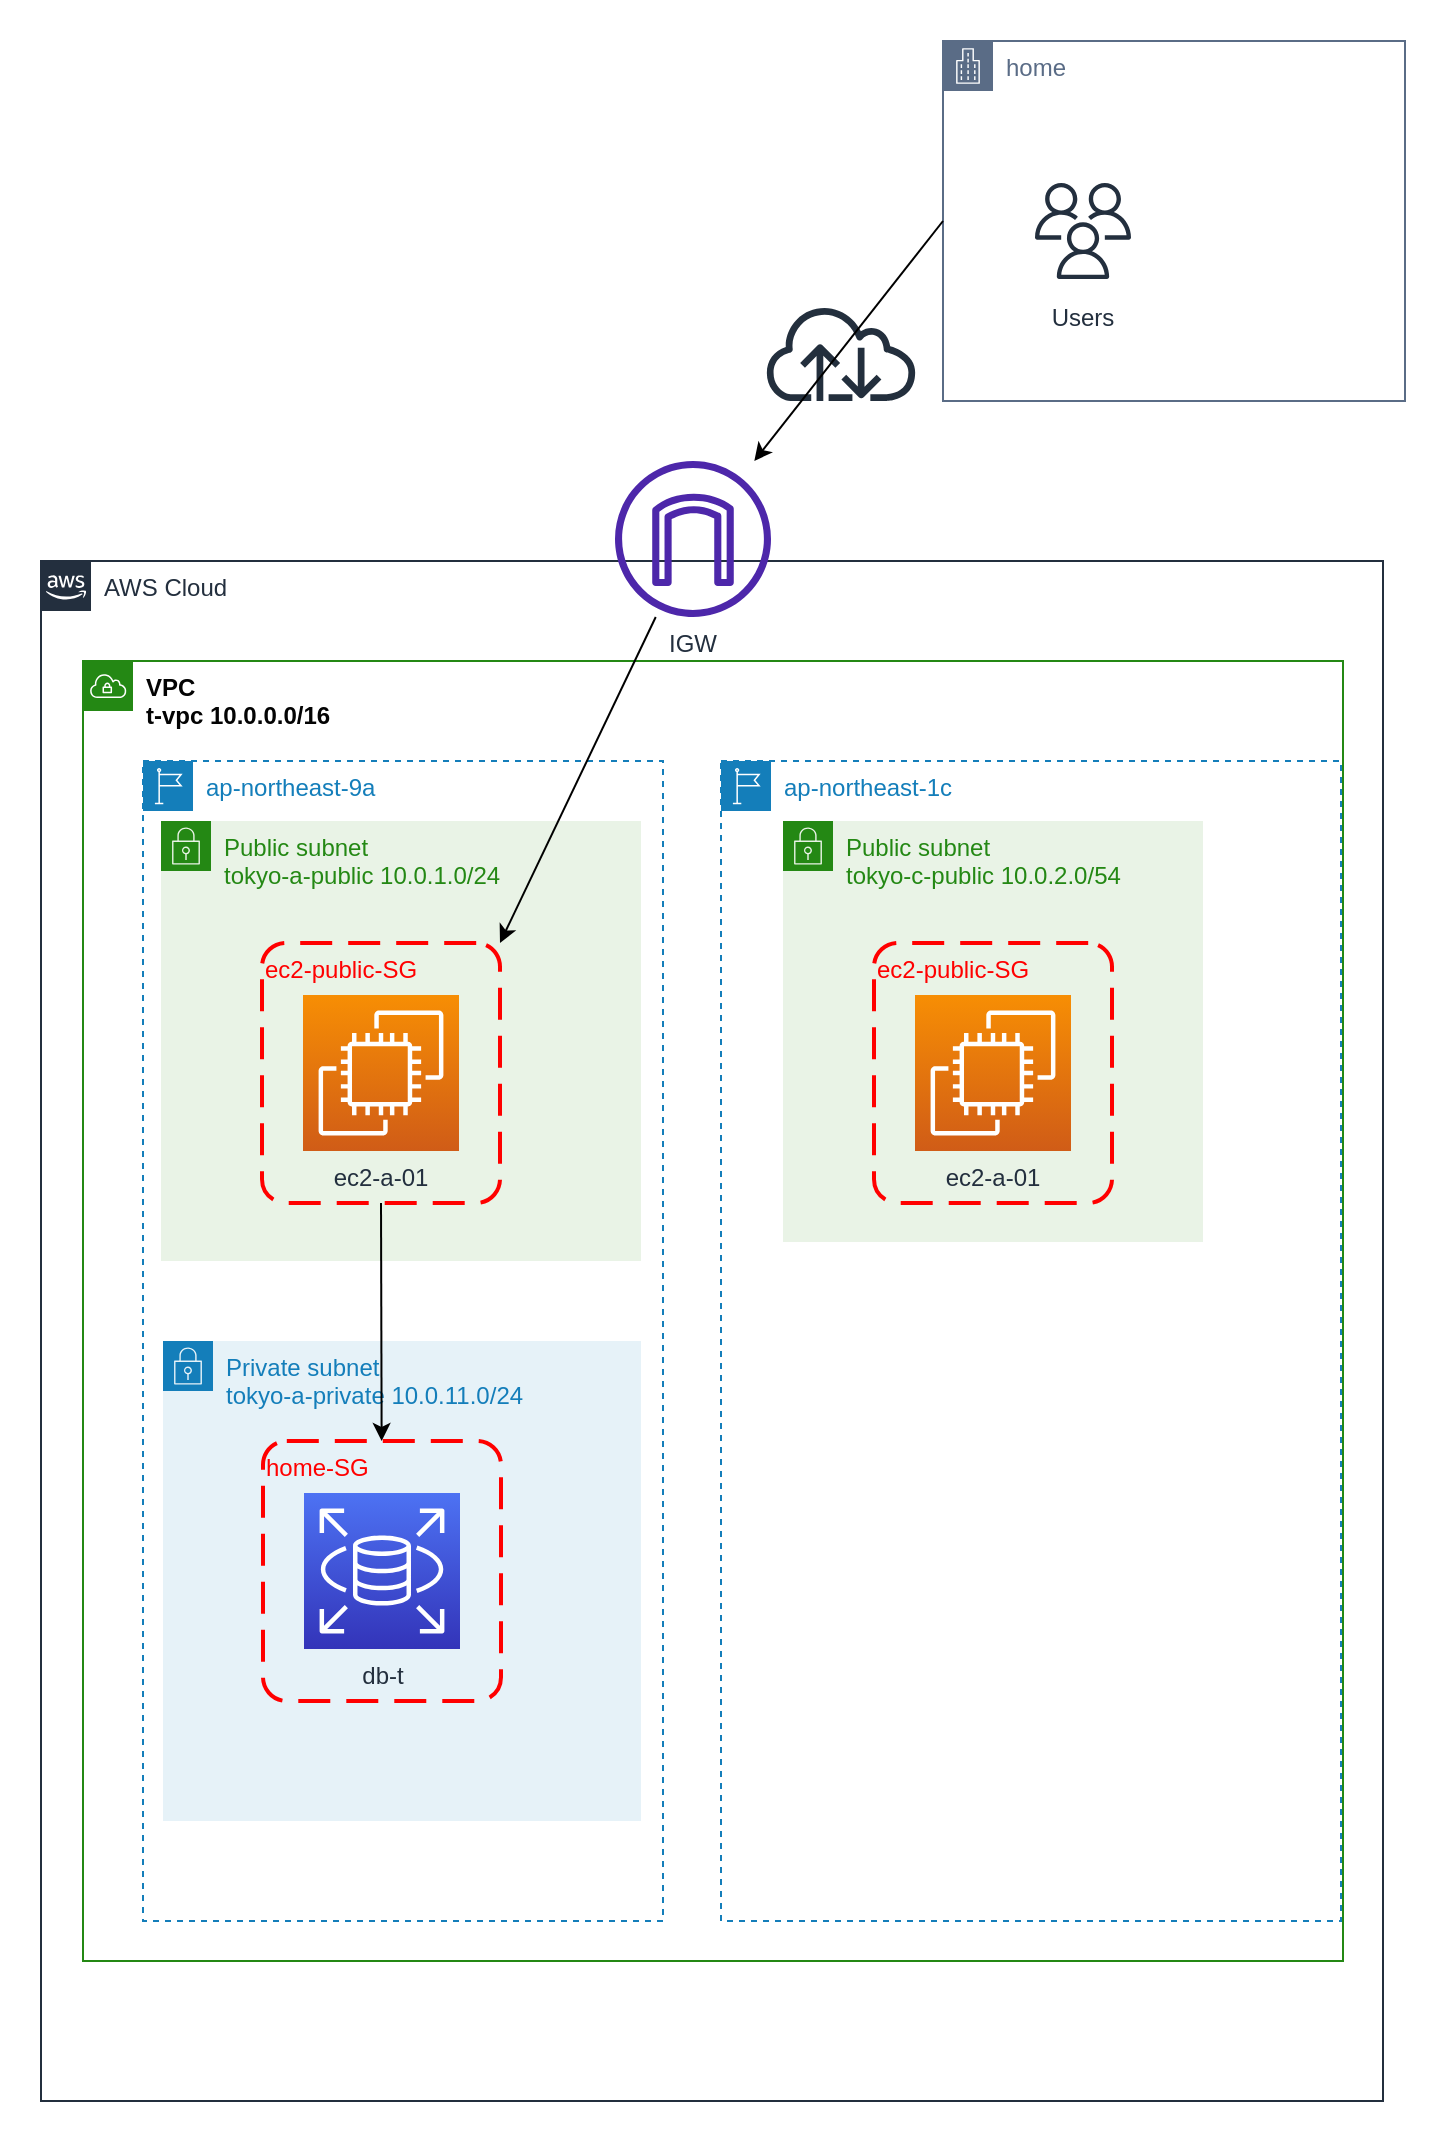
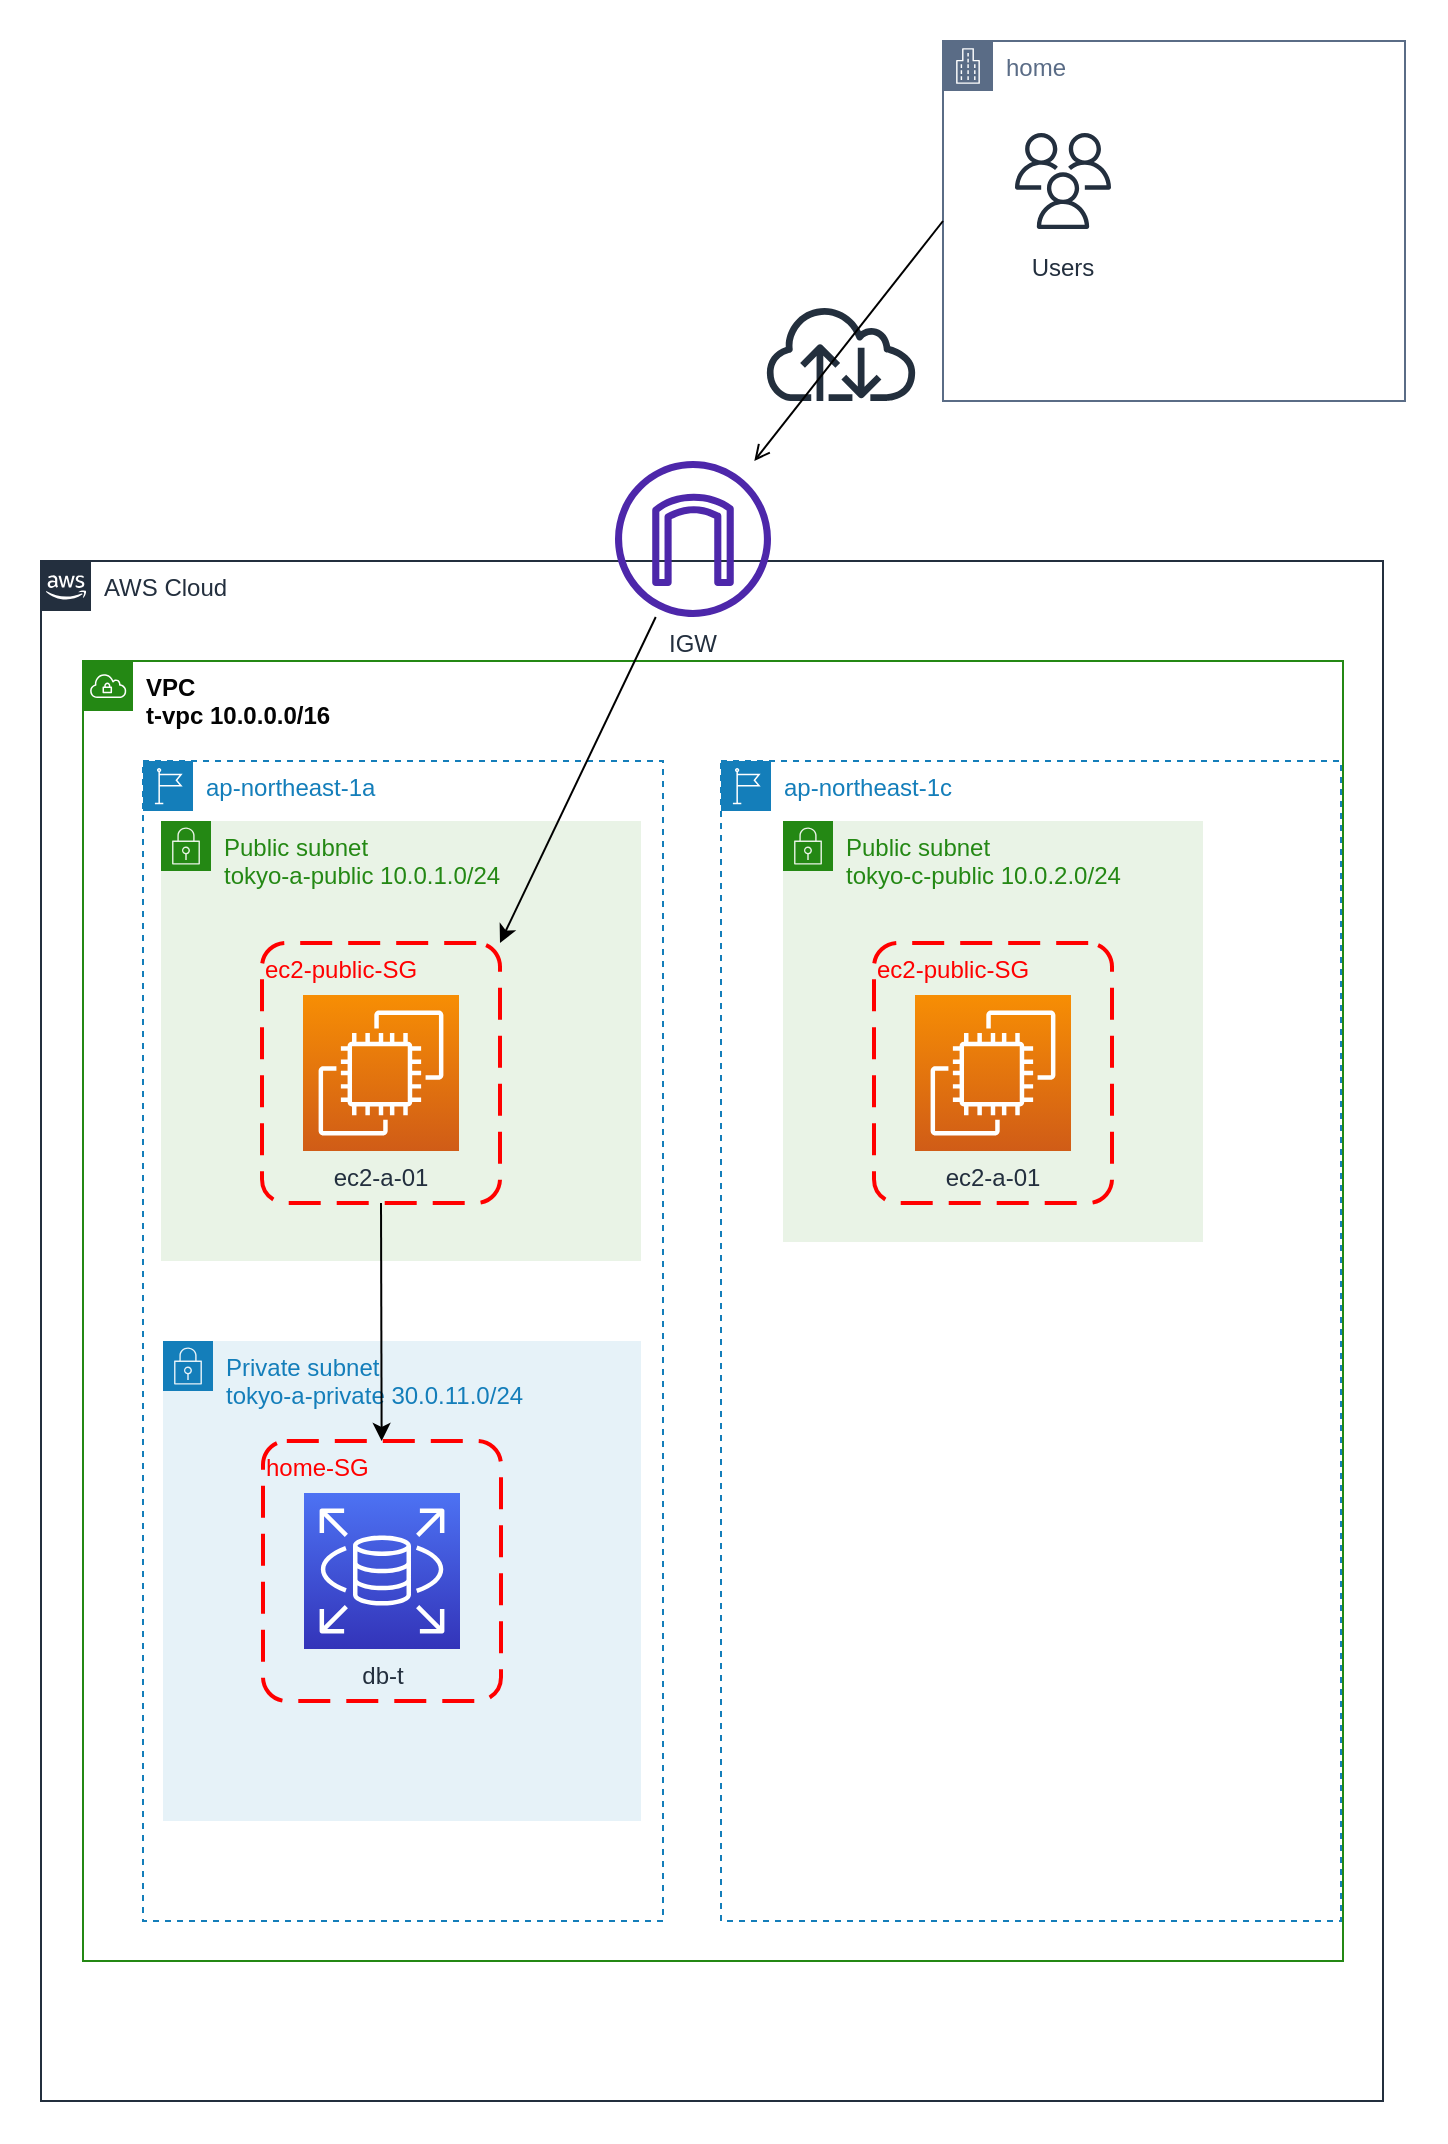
- <mxCell id="19" value="Users" style="sketch=0;outlineConnect=0;fontColor=#232F3E;gradientColor=none;strokeColor=#232F3E;fillColor=#ffffff;dashed=0;verticalLabelPosition=bottom;verticalAlign=top;align=center;html=1;fontSize=12;fontStyle=0;aspect=fixed;shape=mxgraph.aws4.resourceIcon;resIcon=mxgraph.aws4.users;movable=1;resizable=1;rotatable=1;deletable=1;editable=1;connectable=1;" parent="18" vertex="1"><mxGeometry x="40" y="65" width="60" height="60" as="geometry" /></mxCell>
+ <mxCell id="19" value="Users" style="sketch=0;outlineConnect=0;fontColor=#232F3E;gradientColor=none;strokeColor=#232F3E;fillColor=#ffffff;dashed=0;verticalLabelPosition=bottom;verticalAlign=top;align=center;html=1;fontSize=12;fontStyle=0;aspect=fixed;shape=mxgraph.aws4.resourceIcon;resIcon=mxgraph.aws4.users;movable=1;resizable=1;rotatable=1;deletable=1;editable=1;connectable=1;" parent="18" vertex="1"><mxGeometry x="30" y="40" width="60" height="60" as="geometry" /></mxCell>
- <mxCell id="21" value="" style="endArrow=classic;html=1;rounded=0;fontColor=#FF0000;exitX=0;exitY=0.5;exitDx=0;exitDy=0;movable=1;resizable=1;rotatable=1;deletable=1;editable=1;connectable=1;" parent="1" source="18" target="15" edge="1"><mxGeometry width="50" height="50" relative="1" as="geometry"><mxPoint x="411" y="90" as="sourcePoint" /><mxPoint x="381" y="230" as="targetPoint" /></mxGeometry></mxCell>
+ <mxCell id="21" value="" style="endArrow=open;html=1;rounded=0;fontColor=#FF0000;exitX=0;exitY=0.5;exitDx=0;exitDy=0;movable=1;resizable=1;rotatable=1;deletable=1;editable=1;connectable=1;" parent="1" source="18" target="15" edge="1"><mxGeometry width="50" height="50" relative="1" as="geometry"><mxPoint x="411" y="90" as="sourcePoint" /><mxPoint x="381" y="230" as="targetPoint" /></mxGeometry></mxCell>
- <mxCell id="3" value="ap-northeast-9a" style="points=[[0,0],[0.25,0],[0.5,0],[0.75,0],[1,0],[1,0.25],[1,0.5],[1,0.75],[1,1],[0.75,1],[0.5,1],[0.25,1],[0,1],[0,0.75],[0,0.5],[0,0.25]];outlineConnect=0;gradientColor=none;html=1;whiteSpace=wrap;fontSize=12;fontStyle=0;container=1;pointerEvents=0;collapsible=0;recursiveResize=0;shape=mxgraph.aws4.group;grIcon=mxgraph.aws4.group_region;strokeColor=#147EBA;fillColor=none;verticalAlign=top;align=left;spacingLeft=30;fontColor=#147EBA;dashed=1;movable=1;resizable=1;rotatable=1;deletable=1;editable=1;connectable=1;" parent="1" vertex="1"><mxGeometry x="71" y="380" width="260" height="580" as="geometry" /></mxCell>
+ <mxCell id="3" value="ap-northeast-1a" style="points=[[0,0],[0.25,0],[0.5,0],[0.75,0],[1,0],[1,0.25],[1,0.5],[1,0.75],[1,1],[0.75,1],[0.5,1],[0.25,1],[0,1],[0,0.75],[0,0.5],[0,0.25]];outlineConnect=0;gradientColor=none;html=1;whiteSpace=wrap;fontSize=12;fontStyle=0;container=1;pointerEvents=0;collapsible=0;recursiveResize=0;shape=mxgraph.aws4.group;grIcon=mxgraph.aws4.group_region;strokeColor=#147EBA;fillColor=none;verticalAlign=top;align=left;spacingLeft=30;fontColor=#147EBA;dashed=1;movable=1;resizable=1;rotatable=1;deletable=1;editable=1;connectable=1;" parent="1" vertex="1"><mxGeometry x="71" y="380" width="260" height="580" as="geometry" /></mxCell>
- <mxCell id="6" value="Public subnet&lt;br&gt;tokyo-c-public&amp;nbsp;10.0.2.0/54" style="points=[[0,0],[0.25,0],[0.5,0],[0.75,0],[1,0],[1,0.25],[1,0.5],[1,0.75],[1,1],[0.75,1],[0.5,1],[0.25,1],[0,1],[0,0.75],[0,0.5],[0,0.25]];outlineConnect=0;gradientColor=none;html=1;whiteSpace=wrap;fontSize=12;fontStyle=0;container=1;pointerEvents=0;collapsible=0;recursiveResize=0;shape=mxgraph.aws4.group;grIcon=mxgraph.aws4.group_security_group;grStroke=0;strokeColor=#248814;fillColor=#E9F3E6;verticalAlign=top;align=left;spacingLeft=30;fontColor=#248814;dashed=0;movable=1;resizable=1;rotatable=1;deletable=1;editable=1;connectable=1;" parent="5" vertex="1"><mxGeometry x="31" y="30" width="210" height="210.5" as="geometry" /></mxCell>
+ <mxCell id="6" value="Public subnet&lt;br&gt;tokyo-c-public&amp;nbsp;10.0.2.0/24" style="points=[[0,0],[0.25,0],[0.5,0],[0.75,0],[1,0],[1,0.25],[1,0.5],[1,0.75],[1,1],[0.75,1],[0.5,1],[0.25,1],[0,1],[0,0.75],[0,0.5],[0,0.25]];outlineConnect=0;gradientColor=none;html=1;whiteSpace=wrap;fontSize=12;fontStyle=0;container=1;pointerEvents=0;collapsible=0;recursiveResize=0;shape=mxgraph.aws4.group;grIcon=mxgraph.aws4.group_security_group;grStroke=0;strokeColor=#248814;fillColor=#E9F3E6;verticalAlign=top;align=left;spacingLeft=30;fontColor=#248814;dashed=0;movable=1;resizable=1;rotatable=1;deletable=1;editable=1;connectable=1;" parent="5" vertex="1"><mxGeometry x="31" y="30" width="210" height="210.5" as="geometry" /></mxCell>
- <mxCell id="9" value="Private subnet&lt;br&gt;tokyo-a-private&amp;nbsp;10.0.11.0/24" style="points=[[0,0],[0.25,0],[0.5,0],[0.75,0],[1,0],[1,0.25],[1,0.5],[1,0.75],[1,1],[0.75,1],[0.5,1],[0.25,1],[0,1],[0,0.75],[0,0.5],[0,0.25]];outlineConnect=0;gradientColor=none;html=1;whiteSpace=wrap;fontSize=12;fontStyle=0;container=1;pointerEvents=0;collapsible=0;recursiveResize=0;shape=mxgraph.aws4.group;grIcon=mxgraph.aws4.group_security_group;grStroke=0;strokeColor=#147EBA;fillColor=#E6F2F8;verticalAlign=top;align=left;spacingLeft=30;fontColor=#147EBA;dashed=0;movable=1;resizable=1;rotatable=1;deletable=1;editable=1;connectable=1;" parent="4" vertex="1"><mxGeometry x="61" y="390" width="239" height="240" as="geometry" /></mxCell>
+ <mxCell id="9" value="Private subnet&lt;br&gt;tokyo-a-private&amp;nbsp;30.0.11.0/24" style="points=[[0,0],[0.25,0],[0.5,0],[0.75,0],[1,0],[1,0.25],[1,0.5],[1,0.75],[1,1],[0.75,1],[0.5,1],[0.25,1],[0,1],[0,0.75],[0,0.5],[0,0.25]];outlineConnect=0;gradientColor=none;html=1;whiteSpace=wrap;fontSize=12;fontStyle=0;container=1;pointerEvents=0;collapsible=0;recursiveResize=0;shape=mxgraph.aws4.group;grIcon=mxgraph.aws4.group_security_group;grStroke=0;strokeColor=#147EBA;fillColor=#E6F2F8;verticalAlign=top;align=left;spacingLeft=30;fontColor=#147EBA;dashed=0;movable=1;resizable=1;rotatable=1;deletable=1;editable=1;connectable=1;" parent="4" vertex="1"><mxGeometry x="61" y="390" width="239" height="240" as="geometry" /></mxCell>
